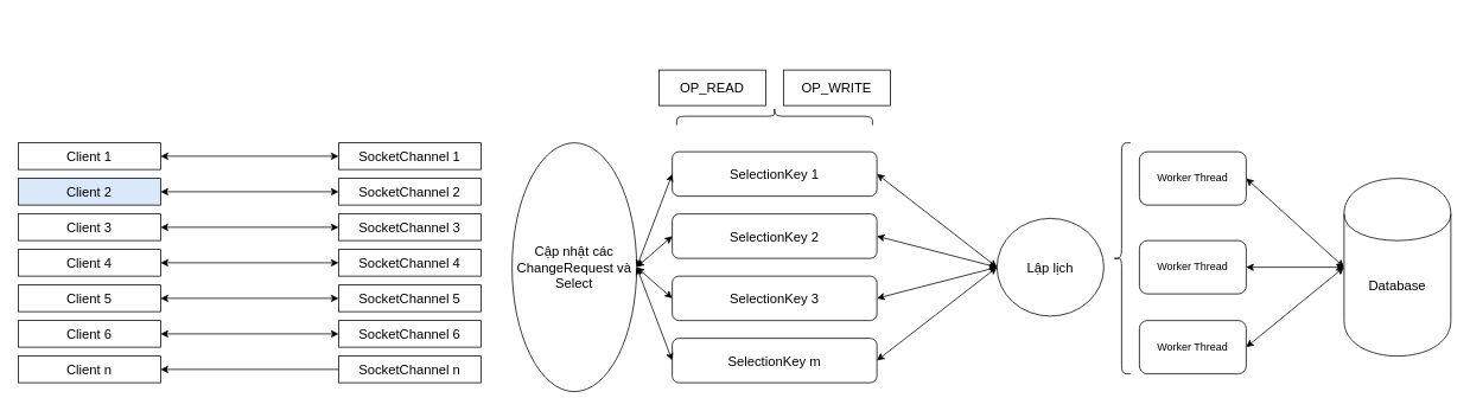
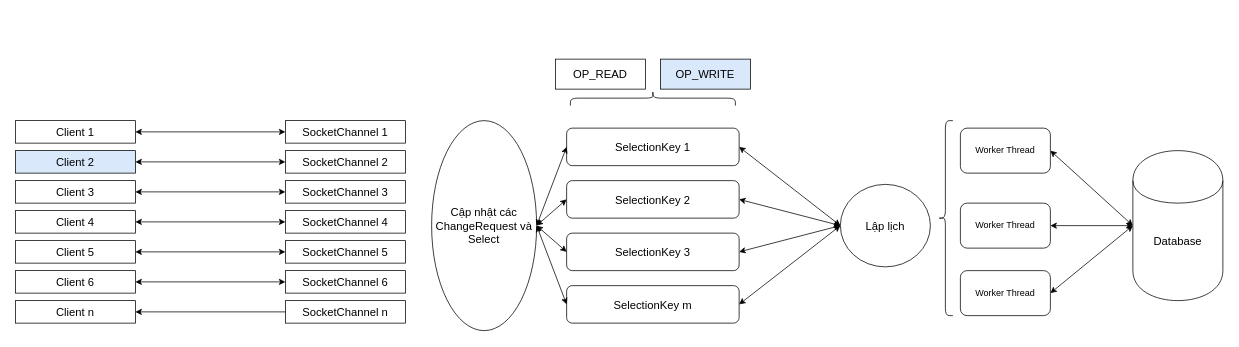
- <mxCell id="34" value="OP_WRITE" style="rounded=0;whiteSpace=wrap;html=1;fontSize=15;labelPosition=center;verticalLabelPosition=middle;align=center;verticalAlign=middle;" parent="1" vertex="1"><mxGeometry x="880" y="78" width="120" height="40" as="geometry" /></mxCell>
+ <mxCell id="34" value="OP_WRITE" style="rounded=0;whiteSpace=wrap;html=1;fontSize=15;labelPosition=center;verticalLabelPosition=middle;align=center;verticalAlign=middle;fillColor=#dae8fc;" parent="1" vertex="1"><mxGeometry x="880" y="78" width="120" height="40" as="geometry" /></mxCell>
